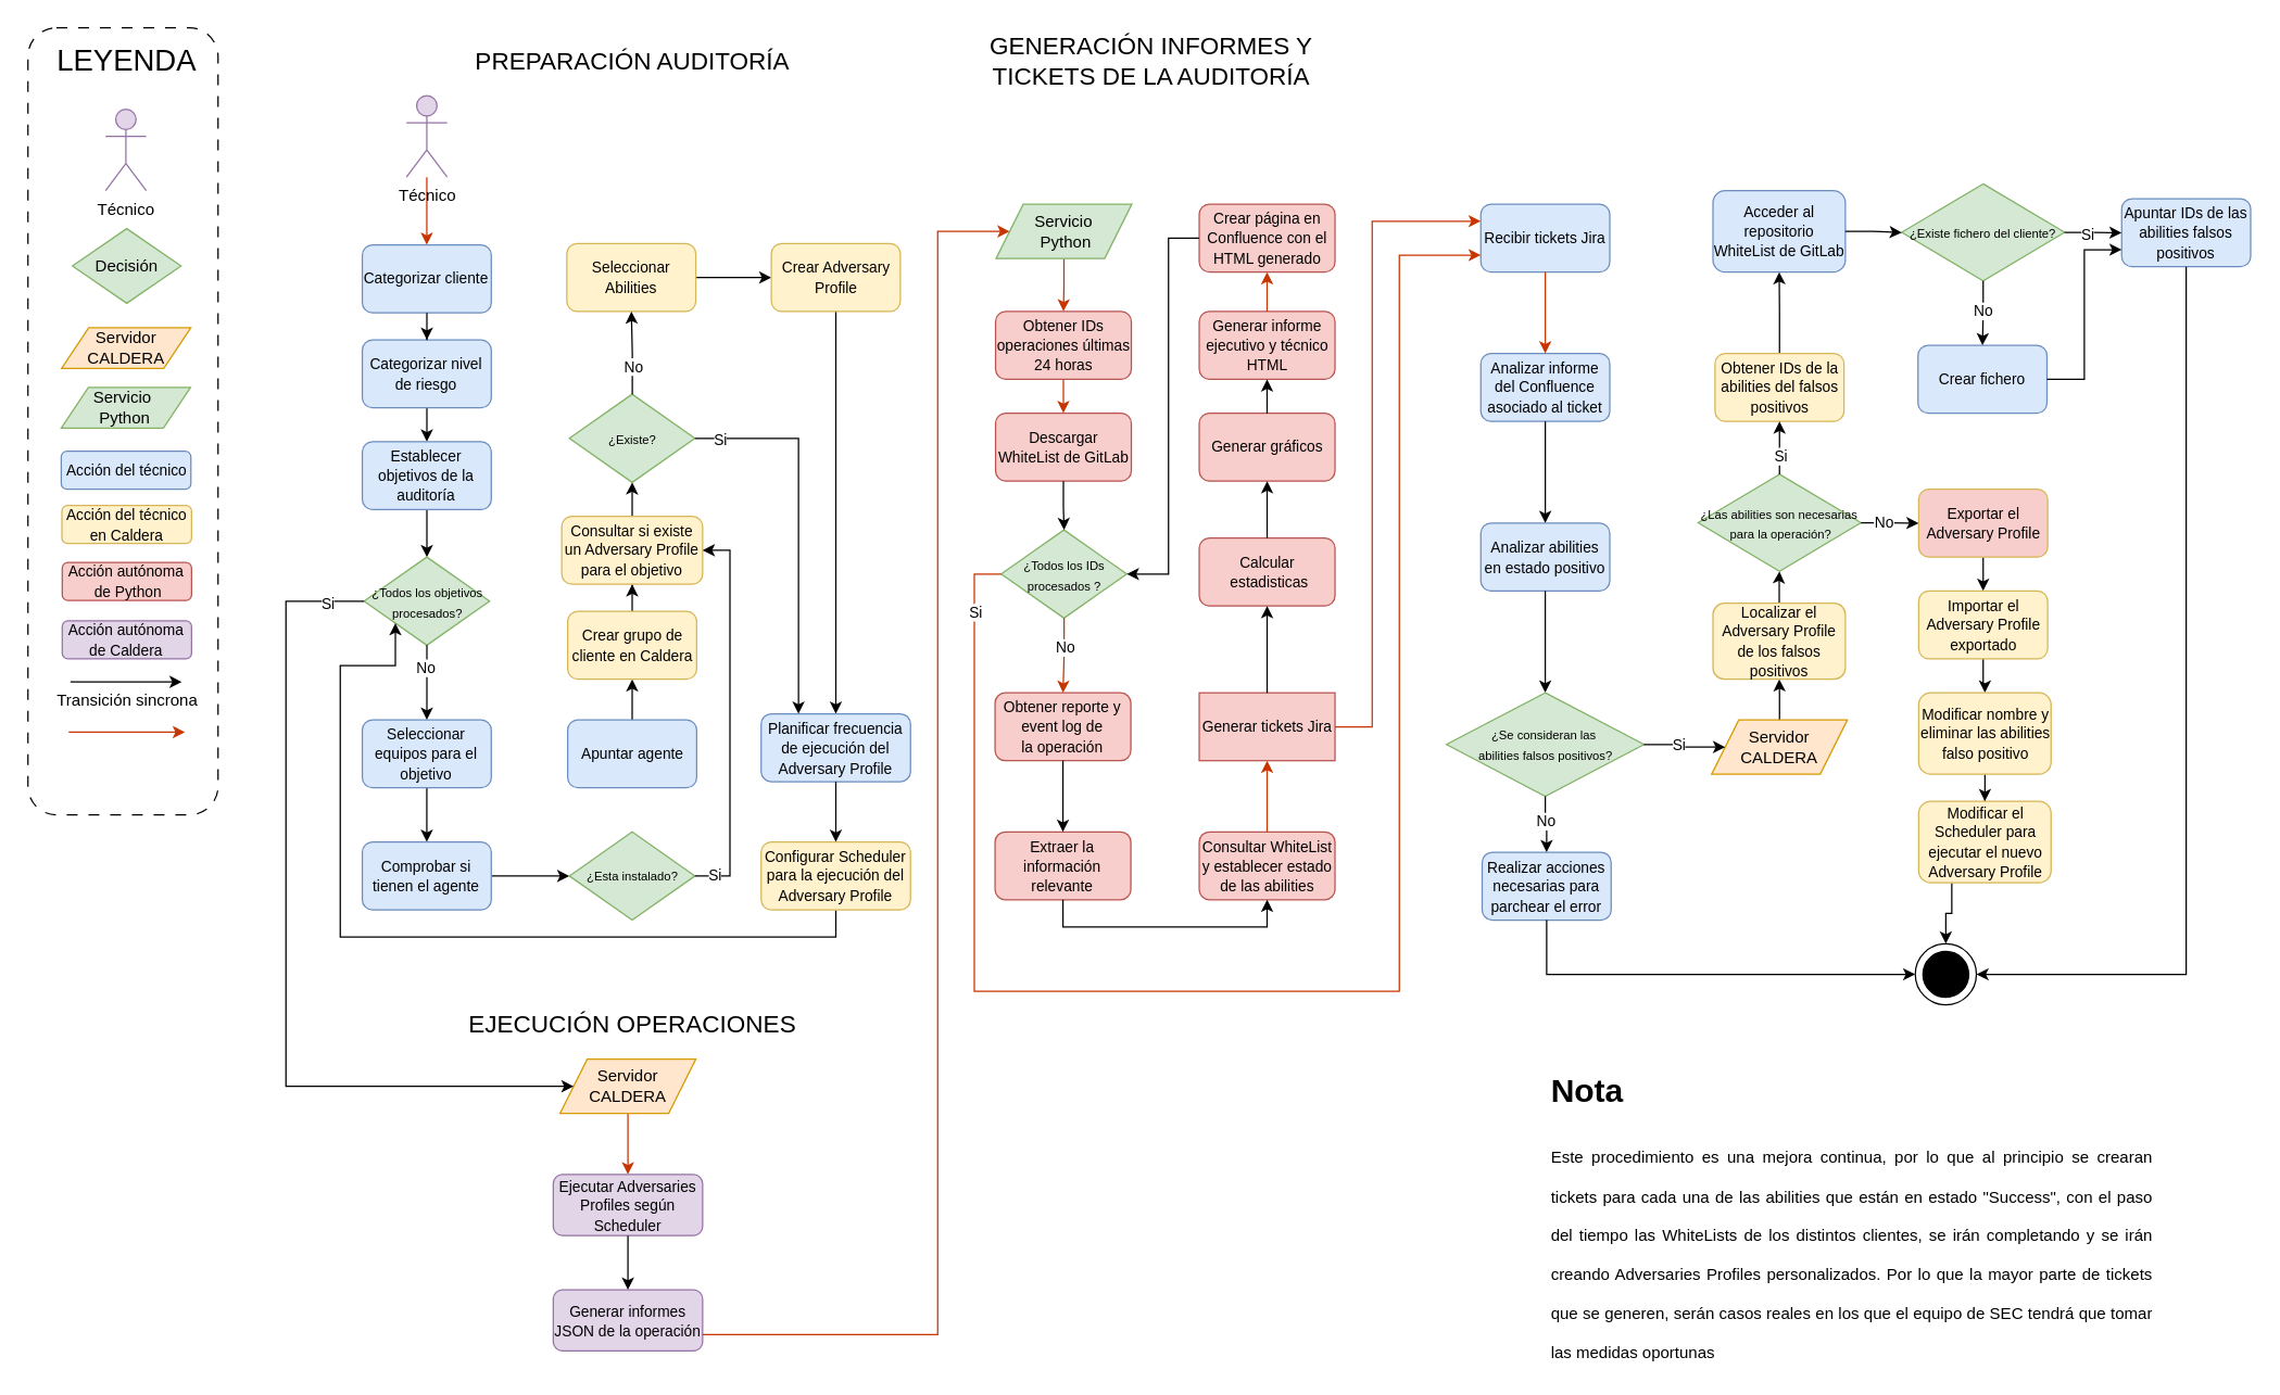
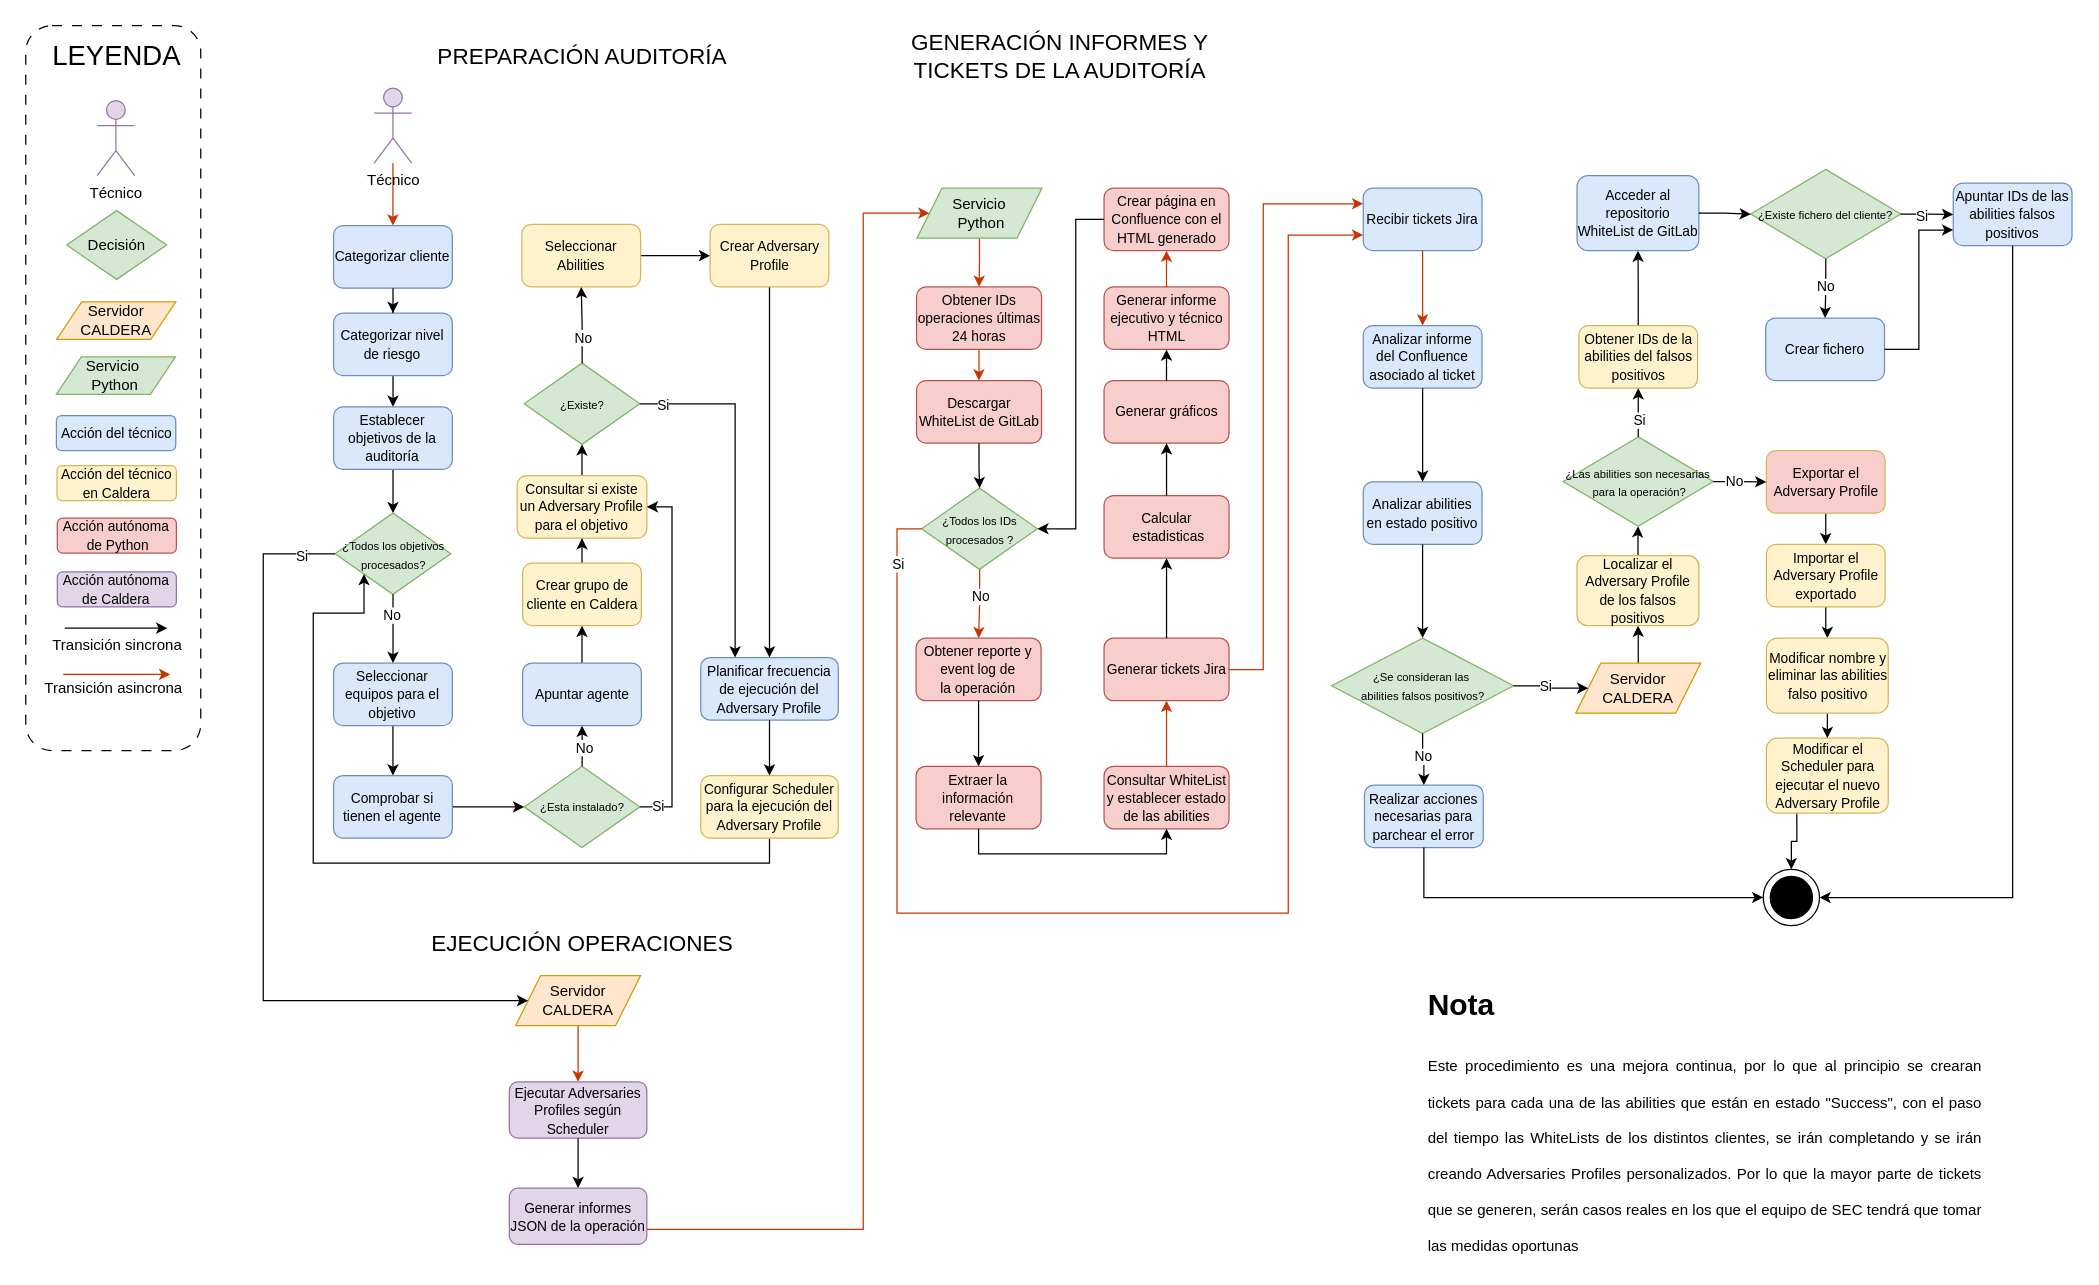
- <mxCell id="91" value="&lt;span style=&quot;font-size: 11px;&quot;&gt;Generar tickets Jira&lt;/span&gt;" style="whiteSpace=wrap;html=1;fillColor=#f8cecc;strokeColor=#b85450;rounded=0;" parent="90" vertex="1"><mxGeometry x="-0.368" width="100" height="50" as="geometry" /></mxCell>
+ <mxCell id="91" value="&lt;span style=&quot;font-size: 11px;&quot;&gt;Generar tickets Jira&lt;/span&gt;" style="rounded=1;whiteSpace=wrap;html=1;fillColor=#f8cecc;strokeColor=#b85450;" parent="90" vertex="1"><mxGeometry x="-0.368" width="100" height="50" as="geometry" /></mxCell>
+ <mxCell id="166" value="Transición&amp;nbsp;asincrona" style="text;html=1;align=center;verticalAlign=middle;resizable=0;points=[];autosize=1;strokeColor=none;fillColor=none;" vertex="1" parent="149"><mxGeometry x="5.0" y="515" width="130" height="30" as="geometry" /></mxCell>
+ <mxCell id="23" style="edgeStyle=orthogonalEdgeStyle;rounded=0;orthogonalLoop=1;jettySize=auto;html=1;entryX=0.5;entryY=1;entryDx=0;entryDy=0;" parent="1" source="20" target="22" edge="1"><mxGeometry relative="1" as="geometry" /></mxCell>
+ <mxCell id="24" value="No" style="edgeLabel;html=1;align=center;verticalAlign=middle;resizable=0;points=[];" parent="23" vertex="1" connectable="0"><mxGeometry x="-0.207" y="-1" relative="1" as="geometry"><mxPoint y="-2" as="offset" /></mxGeometry></mxCell>
